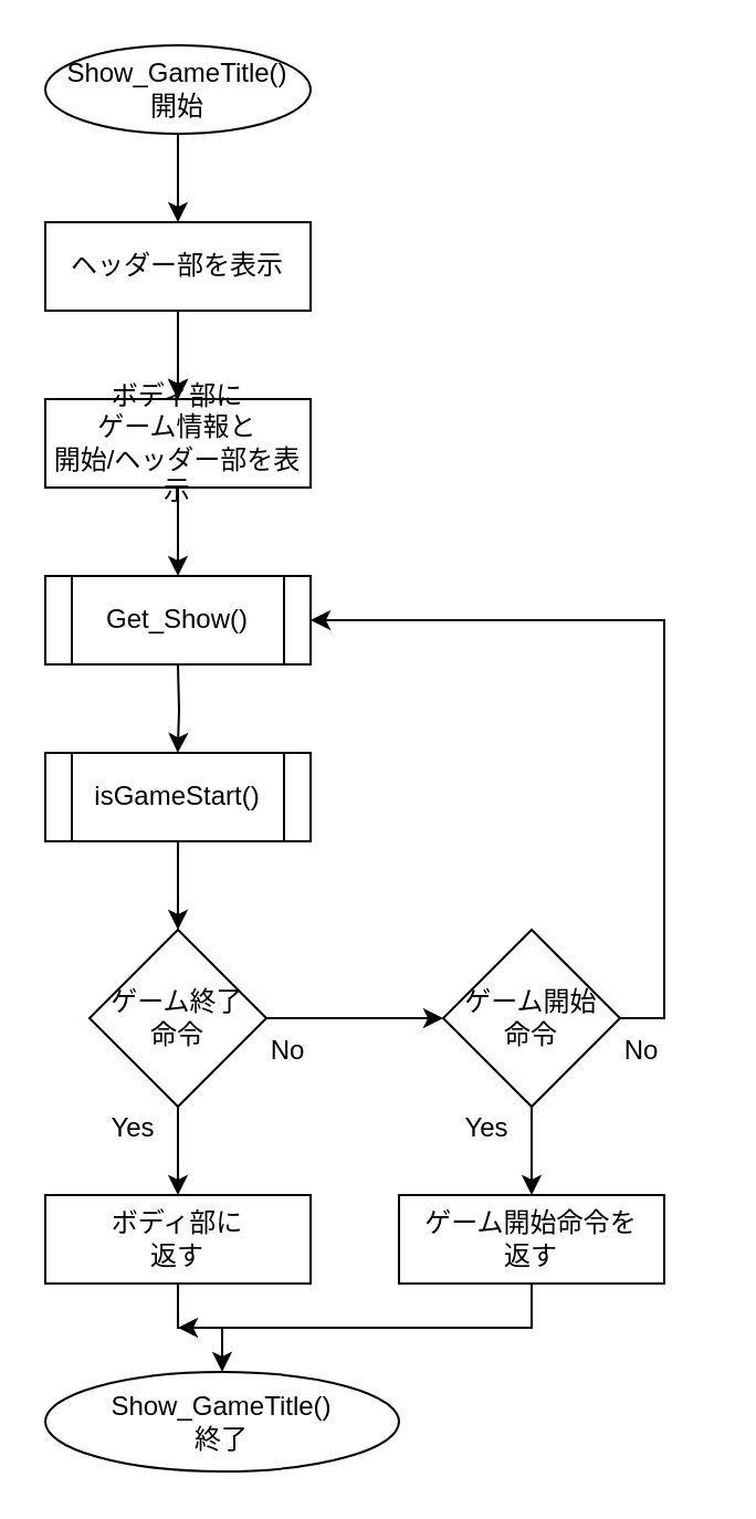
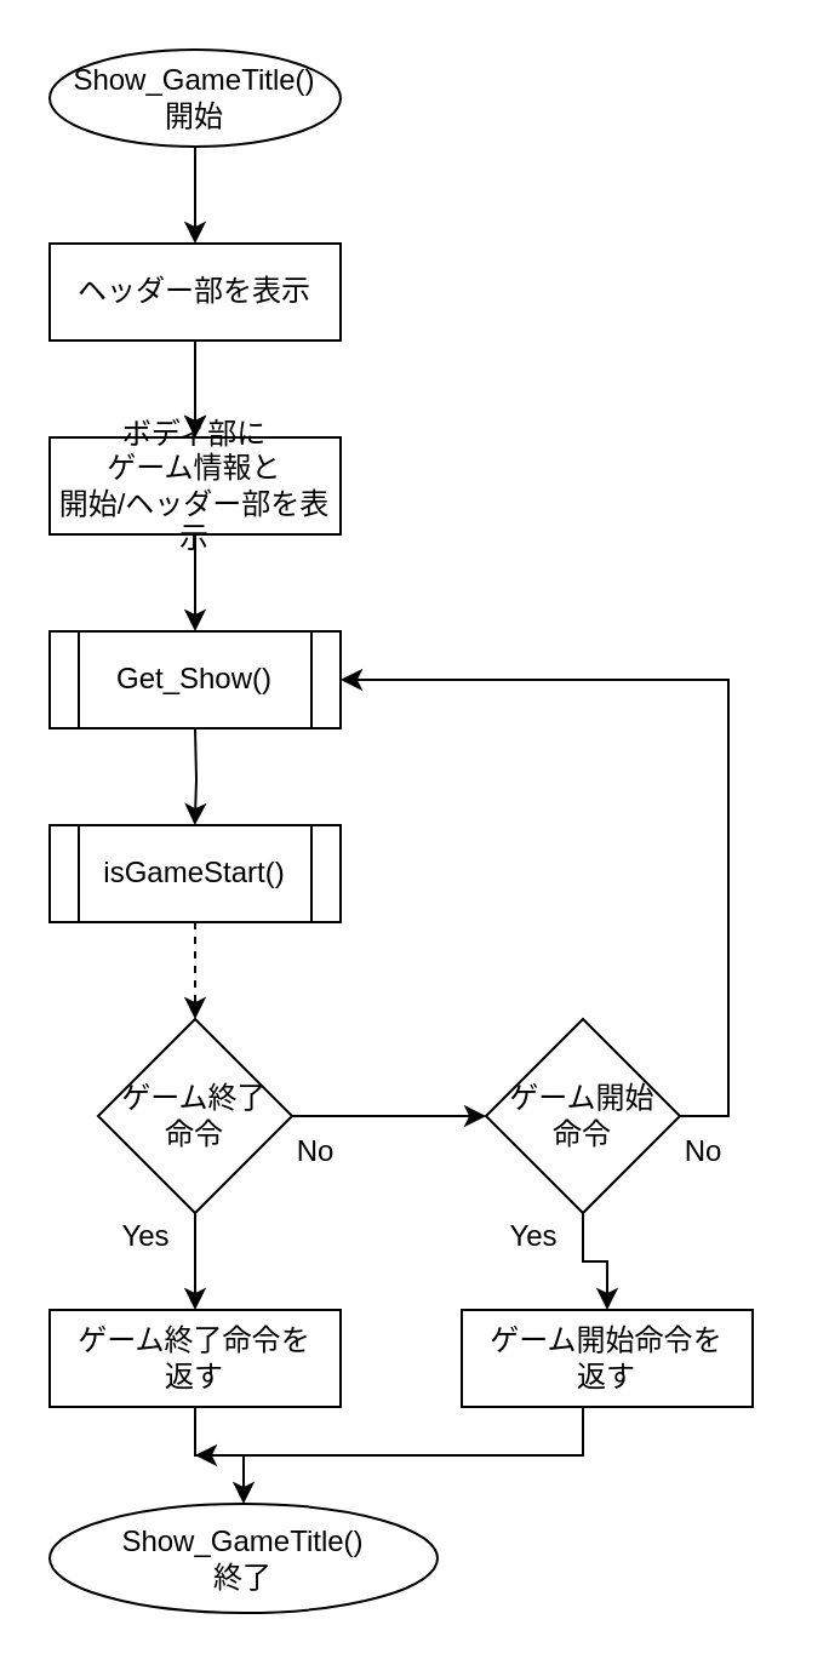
- <mxCell id="16" style="edgeStyle=orthogonalEdgeStyle;rounded=0;orthogonalLoop=1;jettySize=auto;html=1;exitX=0.5;exitY=1;exitDx=0;exitDy=0;entryX=0.5;entryY=0;entryDx=0;entryDy=0;" parent="1" source="17" target="20" edge="1"><mxGeometry relative="1" as="geometry" /></mxCell>
+ <mxCell id="16" style="edgeStyle=orthogonalEdgeStyle;rounded=0;orthogonalLoop=1;jettySize=auto;html=1;exitX=0.5;exitY=1;exitDx=0;exitDy=0;entryX=0.5;entryY=0;entryDx=0;entryDy=0;dashed=1;" parent="1" source="17" target="20" edge="1"><mxGeometry relative="1" as="geometry" /></mxCell>
- <mxCell id="15" value="ボディ部に&lt;div&gt;返す&lt;/div&gt;" style="rounded=0;whiteSpace=wrap;html=1;" parent="1" vertex="1"><mxGeometry x="20" y="540" width="120" height="40" as="geometry" /></mxCell>
+ <mxCell id="15" value="ゲーム終了命令を&lt;div&gt;返す&lt;/div&gt;" style="rounded=0;whiteSpace=wrap;html=1;" parent="1" vertex="1"><mxGeometry x="20" y="540" width="120" height="40" as="geometry" /></mxCell>
- <mxCell id="13" value="ゲーム開始命令を&lt;div&gt;返す&lt;/div&gt;" style="rounded=0;whiteSpace=wrap;html=1;" parent="1" vertex="1"><mxGeometry x="180" y="540" width="120" height="40" as="geometry" /></mxCell>
+ <mxCell id="13" value="ゲーム開始命令を&lt;div&gt;返す&lt;/div&gt;" style="rounded=0;whiteSpace=wrap;html=1;" parent="1" vertex="1"><mxGeometry x="190" y="540" width="120" height="40" as="geometry" /></mxCell>
